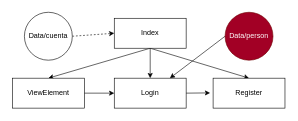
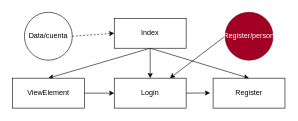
- <mxCell id="13" value="Data/person" style="ellipse;whiteSpace=wrap;html=1;aspect=fixed;fillColor=#a20025;fontColor=#ffffff;strokeColor=#6F0000;" parent="1" vertex="1"><mxGeometry x="375" y="20" width="80" height="80" as="geometry" /></mxCell>
+ <mxCell id="13" value="Register/person" style="ellipse;whiteSpace=wrap;html=1;aspect=fixed;fillColor=#a20025;fontColor=#ffffff;strokeColor=#6F0000;" parent="1" vertex="1"><mxGeometry x="375" y="20" width="80" height="80" as="geometry" /></mxCell>
